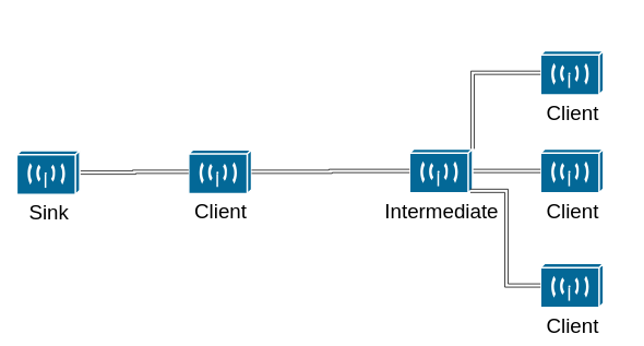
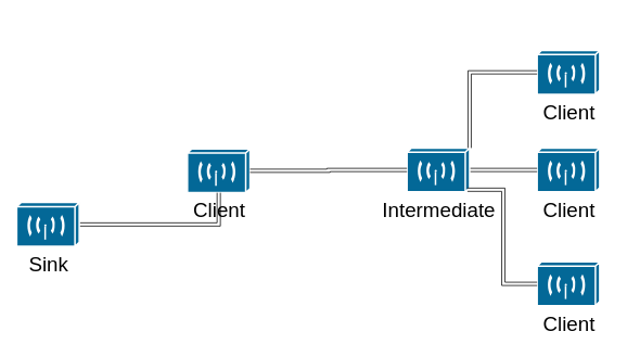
- <mxCell id="27" value="&lt;font style=&quot;font-size: 25px;&quot;&gt;Sink&lt;/font&gt;" style="shape=mxgraph.cisco.wireless.wireless_transport;sketch=0;html=1;pointerEvents=1;dashed=0;fillColor=#036897;strokeColor=#ffffff;strokeWidth=2;verticalLabelPosition=bottom;verticalAlign=top;align=center;outlineConnect=0;" vertex="1" parent="1"><mxGeometry x="20" y="183" width="77" height="54" as="geometry" /></mxCell>
+ <mxCell id="27" value="&lt;font style=&quot;font-size: 25px;&quot;&gt;Sink&lt;/font&gt;" style="shape=mxgraph.cisco.wireless.wireless_transport;sketch=0;html=1;pointerEvents=1;dashed=0;fillColor=#036897;strokeColor=#ffffff;strokeWidth=2;verticalLabelPosition=bottom;verticalAlign=top;align=center;outlineConnect=0;" vertex="1" parent="1"><mxGeometry x="20" y="248" width="77" height="54" as="geometry" /></mxCell>
